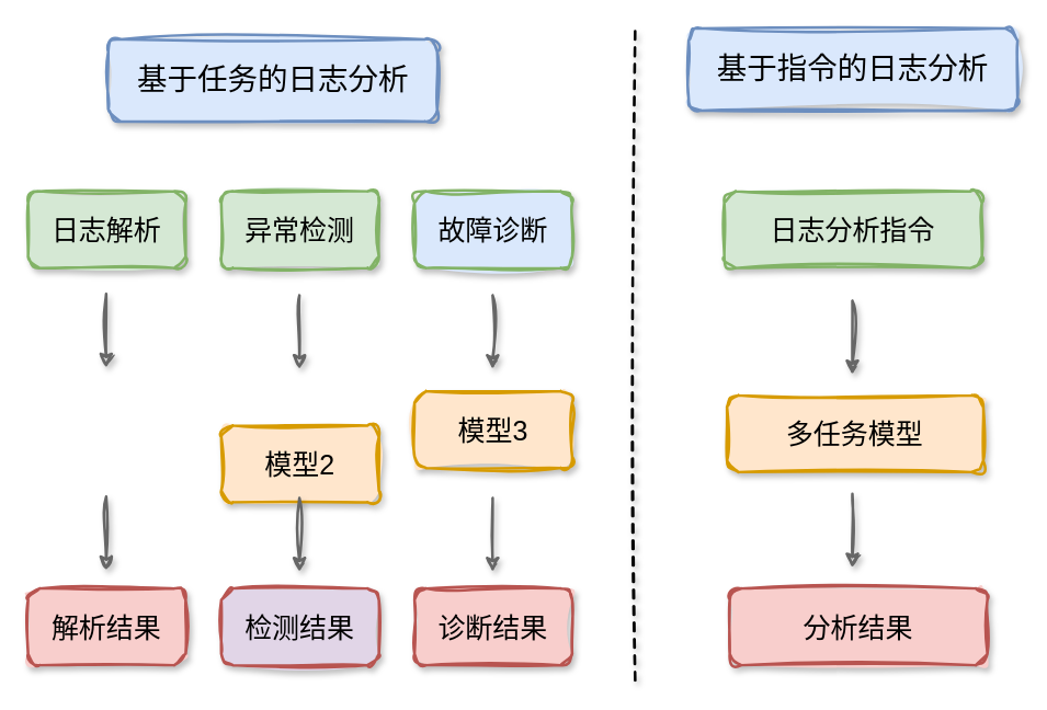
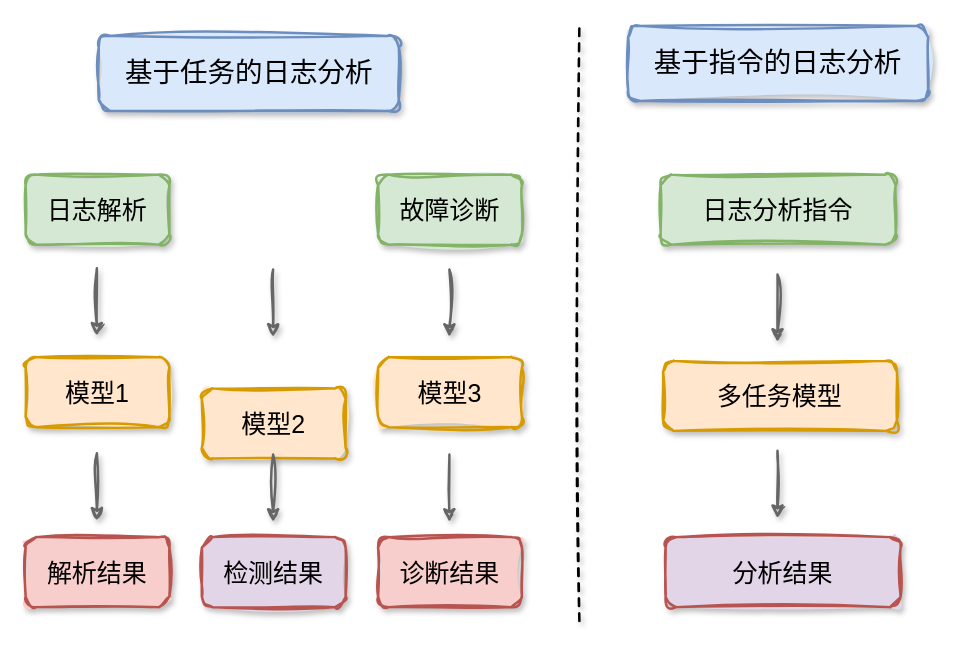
- <mxCell id="5" value="&lt;font&gt;异常检测&lt;/font&gt;" style="rounded=1;whiteSpace=wrap;html=1;strokeWidth=2;fontSize=20;labelBackgroundColor=none;fillColor=#D5E8D4;strokeColor=#82b366;sketch=1;curveFitting=1;jiggle=2;fontFamily=Helvetica;fillStyle=solid;shadow=1;" vertex="1" parent="1"><mxGeometry x="161" y="139" width="115" height="56" as="geometry" /></mxCell>
- <mxCell id="6" value="&lt;font&gt;故障诊断&lt;/font&gt;" style="rounded=1;whiteSpace=wrap;html=1;strokeWidth=2;fontSize=20;labelBackgroundColor=none;fillColor=#dae8fc;strokeColor=#82b366;sketch=1;curveFitting=1;jiggle=2;fontFamily=Helvetica;fillStyle=solid;shadow=1;" vertex="1" parent="1"><mxGeometry x="302" y="139" width="115" height="56" as="geometry" /></mxCell>
+ <mxCell id="6" value="&lt;font&gt;故障诊断&lt;/font&gt;" style="rounded=1;whiteSpace=wrap;html=1;strokeWidth=2;fontSize=20;labelBackgroundColor=none;fillColor=#D5E8D4;strokeColor=#82b366;sketch=1;curveFitting=1;jiggle=2;fontFamily=Helvetica;fillStyle=solid;shadow=1;" vertex="1" parent="1"><mxGeometry x="302" y="139" width="115" height="56" as="geometry" /></mxCell>
+ <mxCell id="10" value="&lt;font&gt;模型1&lt;/font&gt;" style="rounded=1;whiteSpace=wrap;html=1;strokeWidth=2;fontSize=20;labelBackgroundColor=none;fillColor=#ffe6cc;strokeColor=#d79b00;sketch=1;curveFitting=1;jiggle=2;fontFamily=Helvetica;fillStyle=solid;shadow=1;" vertex="1" parent="1"><mxGeometry x="20" y="285" width="115" height="56" as="geometry" /></mxCell>
- <mxCell id="23" value="&lt;font&gt;分析结果&lt;/font&gt;" style="rounded=1;whiteSpace=wrap;html=1;strokeWidth=2;fontSize=20;labelBackgroundColor=none;fillColor=#f8cecc;strokeColor=#b85450;sketch=1;curveFitting=1;jiggle=2;fontFamily=Helvetica;fillStyle=solid;shadow=1;" vertex="1" parent="1"><mxGeometry x="532" y="429" width="188" height="56" as="geometry" /></mxCell>
+ <mxCell id="23" value="&lt;font&gt;分析结果&lt;/font&gt;" style="rounded=1;whiteSpace=wrap;html=1;strokeWidth=2;fontSize=20;labelBackgroundColor=none;fillColor=#e1d5e7;strokeColor=#b85450;sketch=1;curveFitting=1;jiggle=2;fontFamily=Helvetica;fillStyle=solid;shadow=1;" vertex="1" parent="1"><mxGeometry x="532" y="429" width="188" height="56" as="geometry" /></mxCell>
